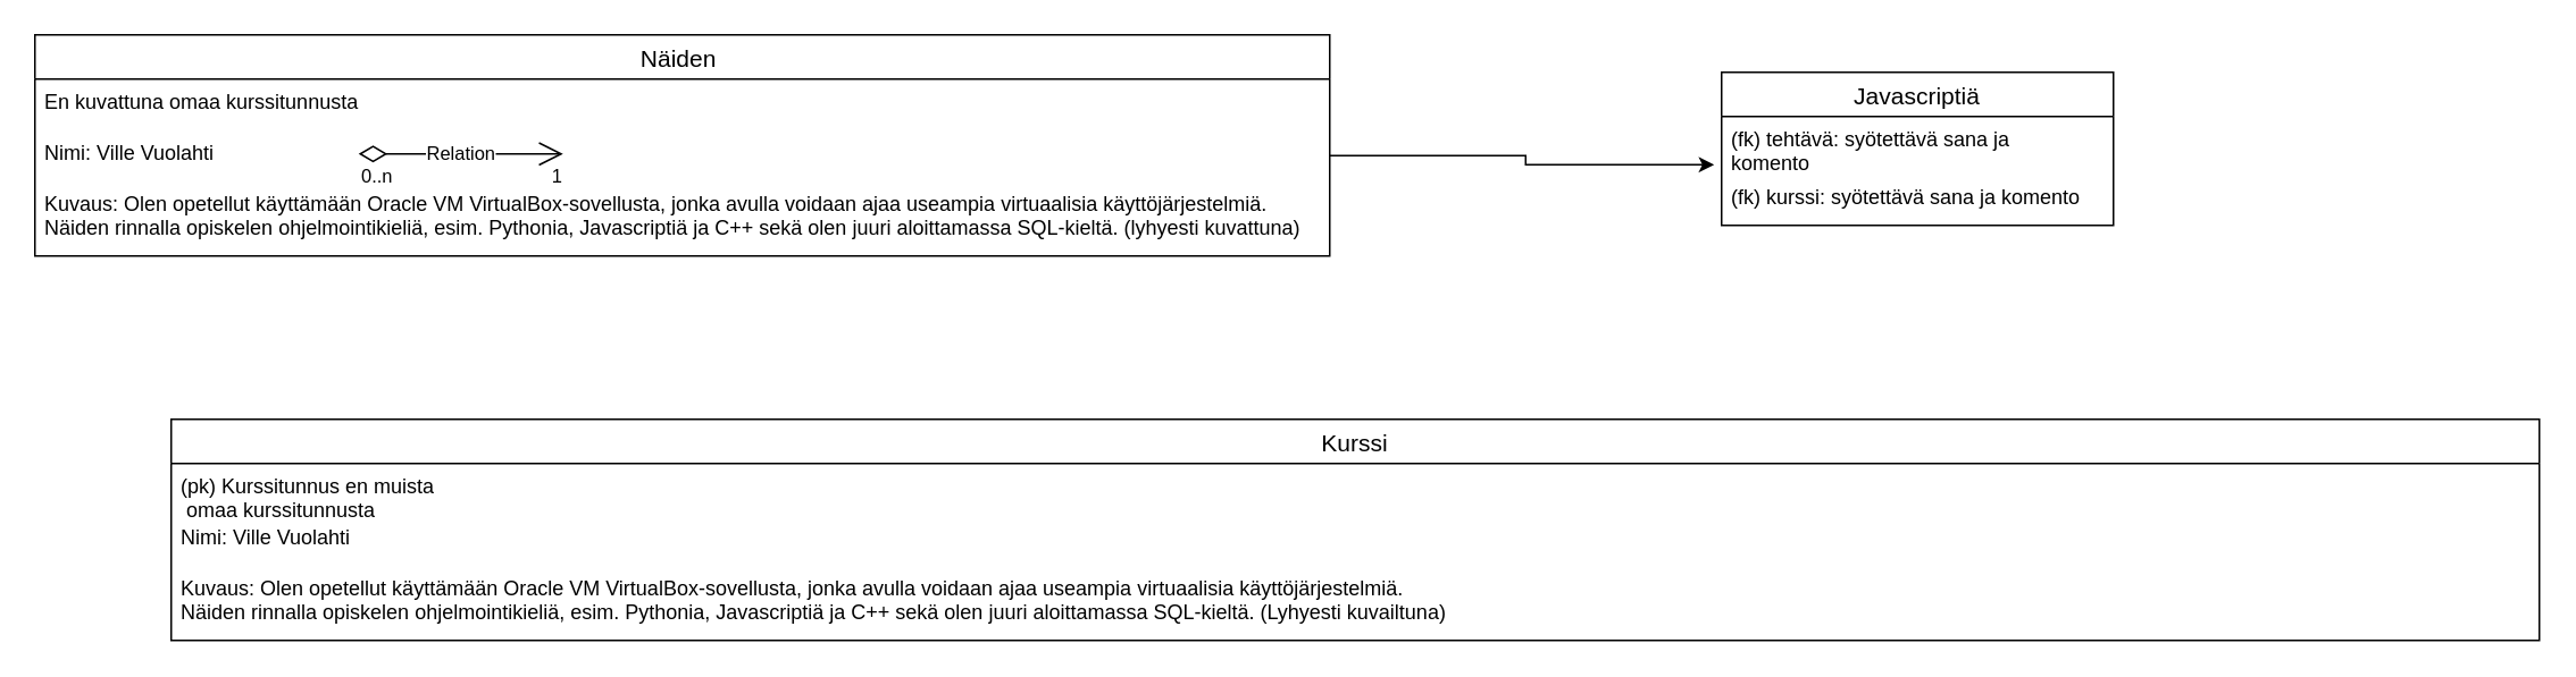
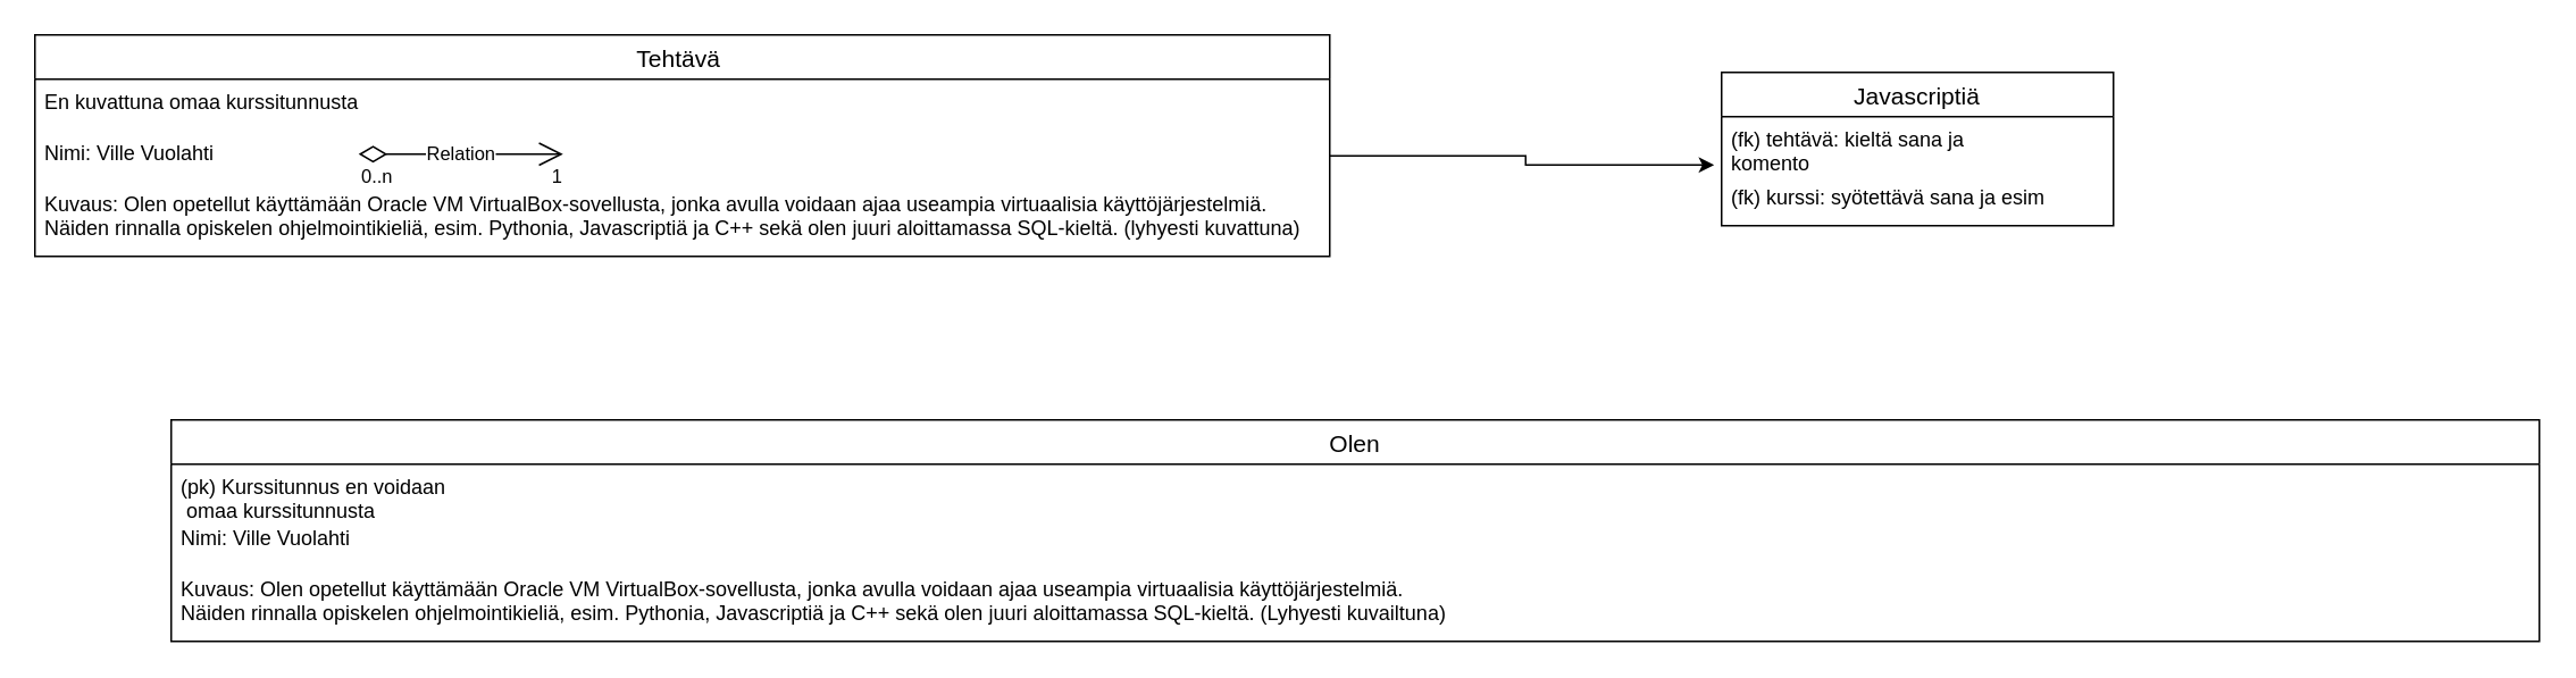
- <mxCell id="6" value="Näiden " style="swimlane;fontStyle=0;childLayout=stackLayout;horizontal=1;startSize=26;horizontalStack=0;resizeParent=1;resizeParentMax=0;resizeLast=0;collapsible=1;marginBottom=0;align=center;fontSize=14;" vertex="1" parent="1"><mxGeometry x="20" y="20" width="760" height="130" as="geometry" /></mxCell>
+ <mxCell id="6" value="Tehtävä " style="swimlane;fontStyle=0;childLayout=stackLayout;horizontal=1;startSize=26;horizontalStack=0;resizeParent=1;resizeParentMax=0;resizeLast=0;collapsible=1;marginBottom=0;align=center;fontSize=14;" vertex="1" parent="1"><mxGeometry x="20" y="20" width="760" height="130" as="geometry" /></mxCell>
- <mxCell id="3" value="(fk) tehtävä: syötettävä sana ja &#10;komento " style="text;strokeColor=none;fillColor=none;spacingLeft=4;spacingRight=4;overflow=hidden;rotatable=0;points=[[0,0.5],[1,0.5]];portConstraint=eastwest;fontSize=12;" vertex="1" parent="2"><mxGeometry y="26" width="230" height="34" as="geometry" /></mxCell>
+ <mxCell id="3" value="(fk) tehtävä: kieltä sana ja &#10;komento " style="text;strokeColor=none;fillColor=none;spacingLeft=4;spacingRight=4;overflow=hidden;rotatable=0;points=[[0,0.5],[1,0.5]];portConstraint=eastwest;fontSize=12;" vertex="1" parent="2"><mxGeometry y="26" width="230" height="34" as="geometry" /></mxCell>
- <mxCell id="4" value="(fk) kurssi: syötettävä sana ja komento" style="text;strokeColor=none;fillColor=none;spacingLeft=4;spacingRight=4;overflow=hidden;rotatable=0;points=[[0,0.5],[1,0.5]];portConstraint=eastwest;fontSize=12;" vertex="1" parent="2"><mxGeometry y="60" width="230" height="30" as="geometry" /></mxCell>
+ <mxCell id="4" value="(fk) kurssi: syötettävä sana ja esim" style="text;strokeColor=none;fillColor=none;spacingLeft=4;spacingRight=4;overflow=hidden;rotatable=0;points=[[0,0.5],[1,0.5]];portConstraint=eastwest;fontSize=12;" vertex="1" parent="2"><mxGeometry y="60" width="230" height="30" as="geometry" /></mxCell>
- <mxCell id="13" value="Kurssi" style="swimlane;fontStyle=0;childLayout=stackLayout;horizontal=1;startSize=26;horizontalStack=0;resizeParent=1;resizeParentMax=0;resizeLast=0;collapsible=1;marginBottom=0;align=center;fontSize=14;" vertex="1" parent="1"><mxGeometry x="100" y="246" width="1390" height="130" as="geometry" /></mxCell>
+ <mxCell id="13" value="Olen" style="swimlane;fontStyle=0;childLayout=stackLayout;horizontal=1;startSize=26;horizontalStack=0;resizeParent=1;resizeParentMax=0;resizeLast=0;collapsible=1;marginBottom=0;align=center;fontSize=14;" vertex="1" parent="1"><mxGeometry x="100" y="246" width="1390" height="130" as="geometry" /></mxCell>
- <mxCell id="14" value="(pk) Kurssitunnus en muista&#10; omaa kurssitunnusta  " style="text;strokeColor=none;fillColor=none;spacingLeft=4;spacingRight=4;overflow=hidden;rotatable=0;points=[[0,0.5],[1,0.5]];portConstraint=eastwest;fontSize=12;" vertex="1" parent="13"><mxGeometry y="26" width="1390" height="30" as="geometry" /></mxCell>
+ <mxCell id="14" value="(pk) Kurssitunnus en voidaan&#10; omaa kurssitunnusta  " style="text;strokeColor=none;fillColor=none;spacingLeft=4;spacingRight=4;overflow=hidden;rotatable=0;points=[[0,0.5],[1,0.5]];portConstraint=eastwest;fontSize=12;" vertex="1" parent="13"><mxGeometry y="26" width="1390" height="30" as="geometry" /></mxCell>
